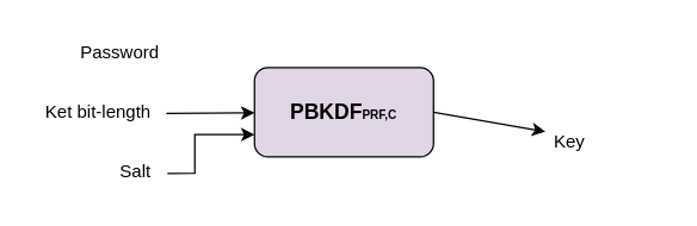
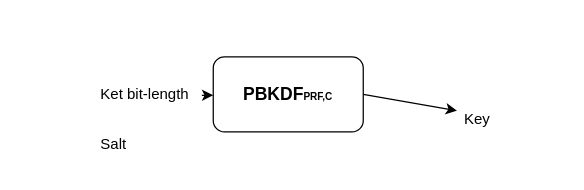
- <mxCell id="3" value="Password" style="text;html=1;align=center;verticalAlign=middle;whiteSpace=wrap;rounded=0;" vertex="1" parent="1"><mxGeometry x="50" y="20" width="60" height="30" as="geometry" /></mxCell>
- <mxCell id="4" value="Ket bit-length" style="text;html=1;align=center;verticalAlign=middle;resizable=0;points=[];autosize=1;strokeColor=none;fillColor=none;" vertex="1" parent="1"><mxGeometry x="20" y="60" width="90" height="30" as="geometry" /></mxCell>
+ <mxCell id="4" value="Ket bit-length" style="text;html=1;align=center;verticalAlign=middle;resizable=0;points=[];autosize=1;strokeColor=none;fillColor=none;" vertex="1" parent="1"><mxGeometry x="70" y="60" width="90" height="30" as="geometry" /></mxCell>
- <mxCell id="2" value="&lt;h3&gt;PBKDF&lt;font style=&quot;font-size: 8px;&quot;&gt;PRF,C&lt;/font&gt;&lt;/h3&gt;" style="rounded=1;whiteSpace=wrap;html=1;fillColor=#e1d5e7;" parent="1" vertex="1"><mxGeometry x="170" y="45" width="120" height="60" as="geometry" /></mxCell>
+ <mxCell id="2" value="&lt;h3&gt;PBKDF&lt;font style=&quot;font-size: 8px;&quot;&gt;PRF,C&lt;/font&gt;&lt;/h3&gt;" style="rounded=1;whiteSpace=wrap;html=1;" parent="1" vertex="1"><mxGeometry x="170" y="45" width="120" height="60" as="geometry" /></mxCell>
- <mxCell id="6" value="" style="endArrow=classic;html=1;rounded=0;exitX=1.042;exitY=0.539;exitDx=0;exitDy=0;exitPerimeter=0;entryX=0;entryY=0.75;entryDx=0;entryDy=0;" edge="1" parent="1" source="5" target="2"><mxGeometry width="50" height="50" relative="1" as="geometry"><mxPoint x="170" y="120" as="sourcePoint" /><mxPoint x="220" y="70" as="targetPoint" /><Array as="points"><mxPoint x="130" y="116" /><mxPoint x="130" y="90" /></Array></mxGeometry></mxCell>
